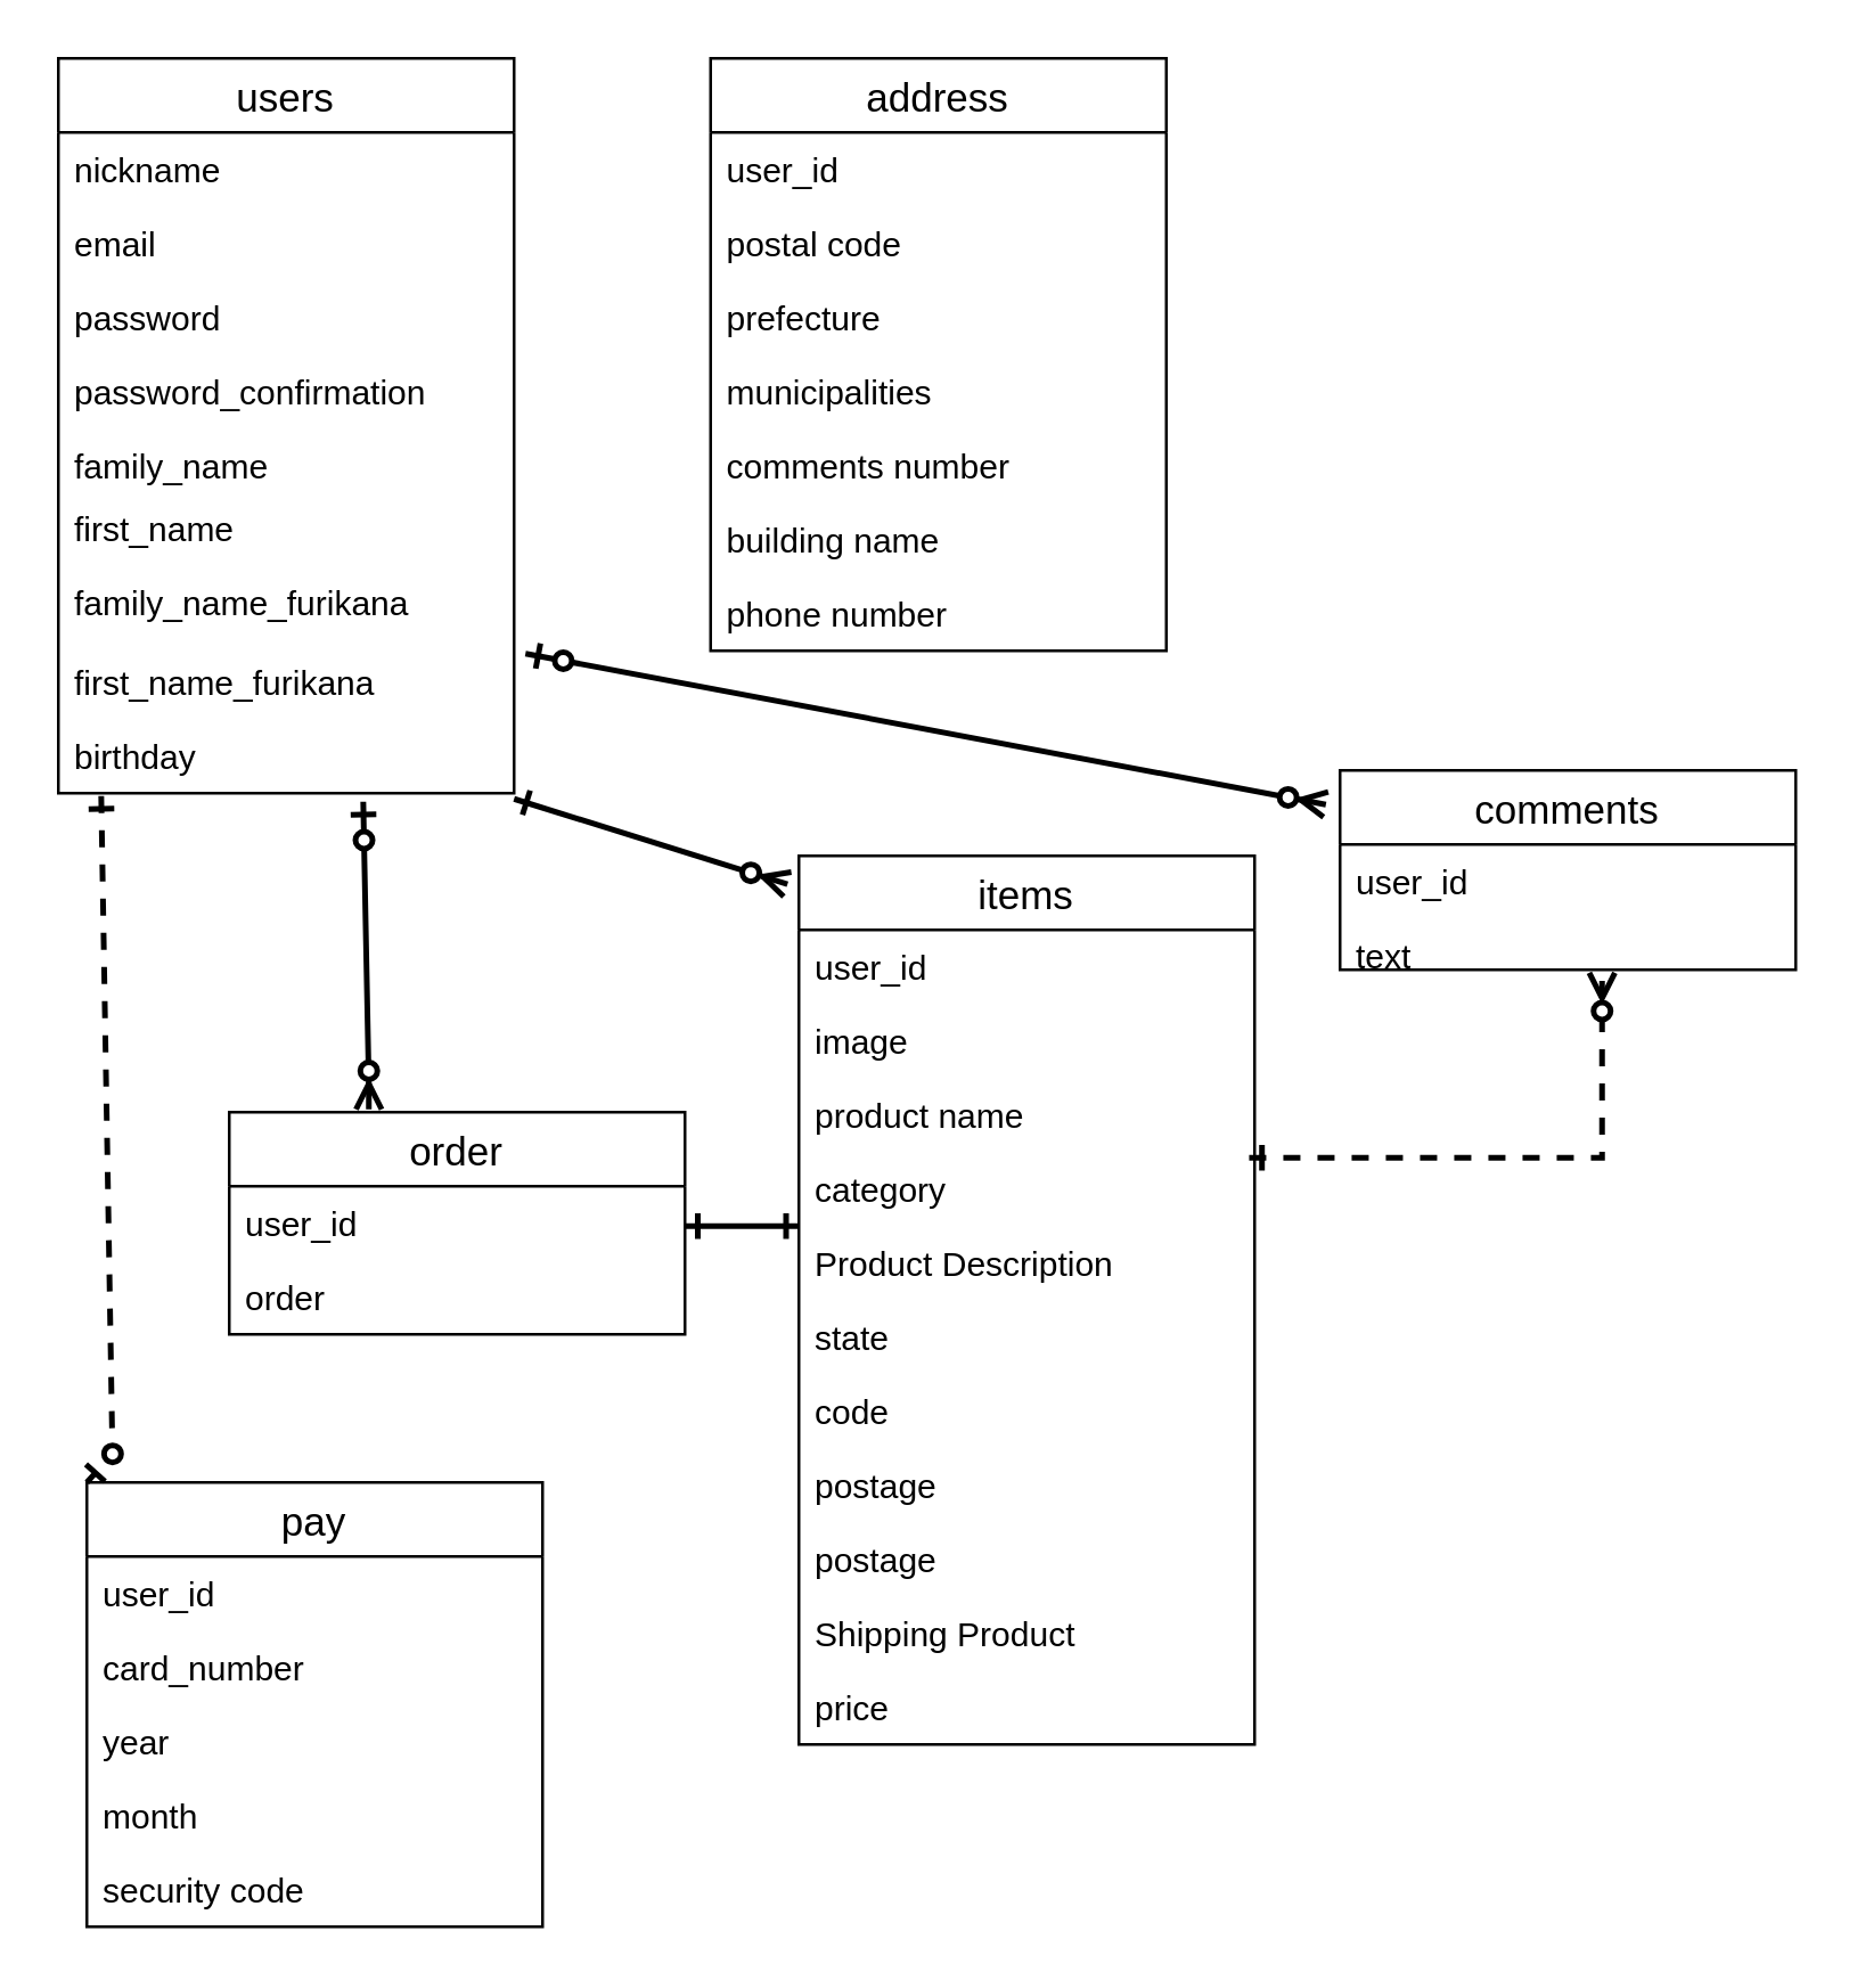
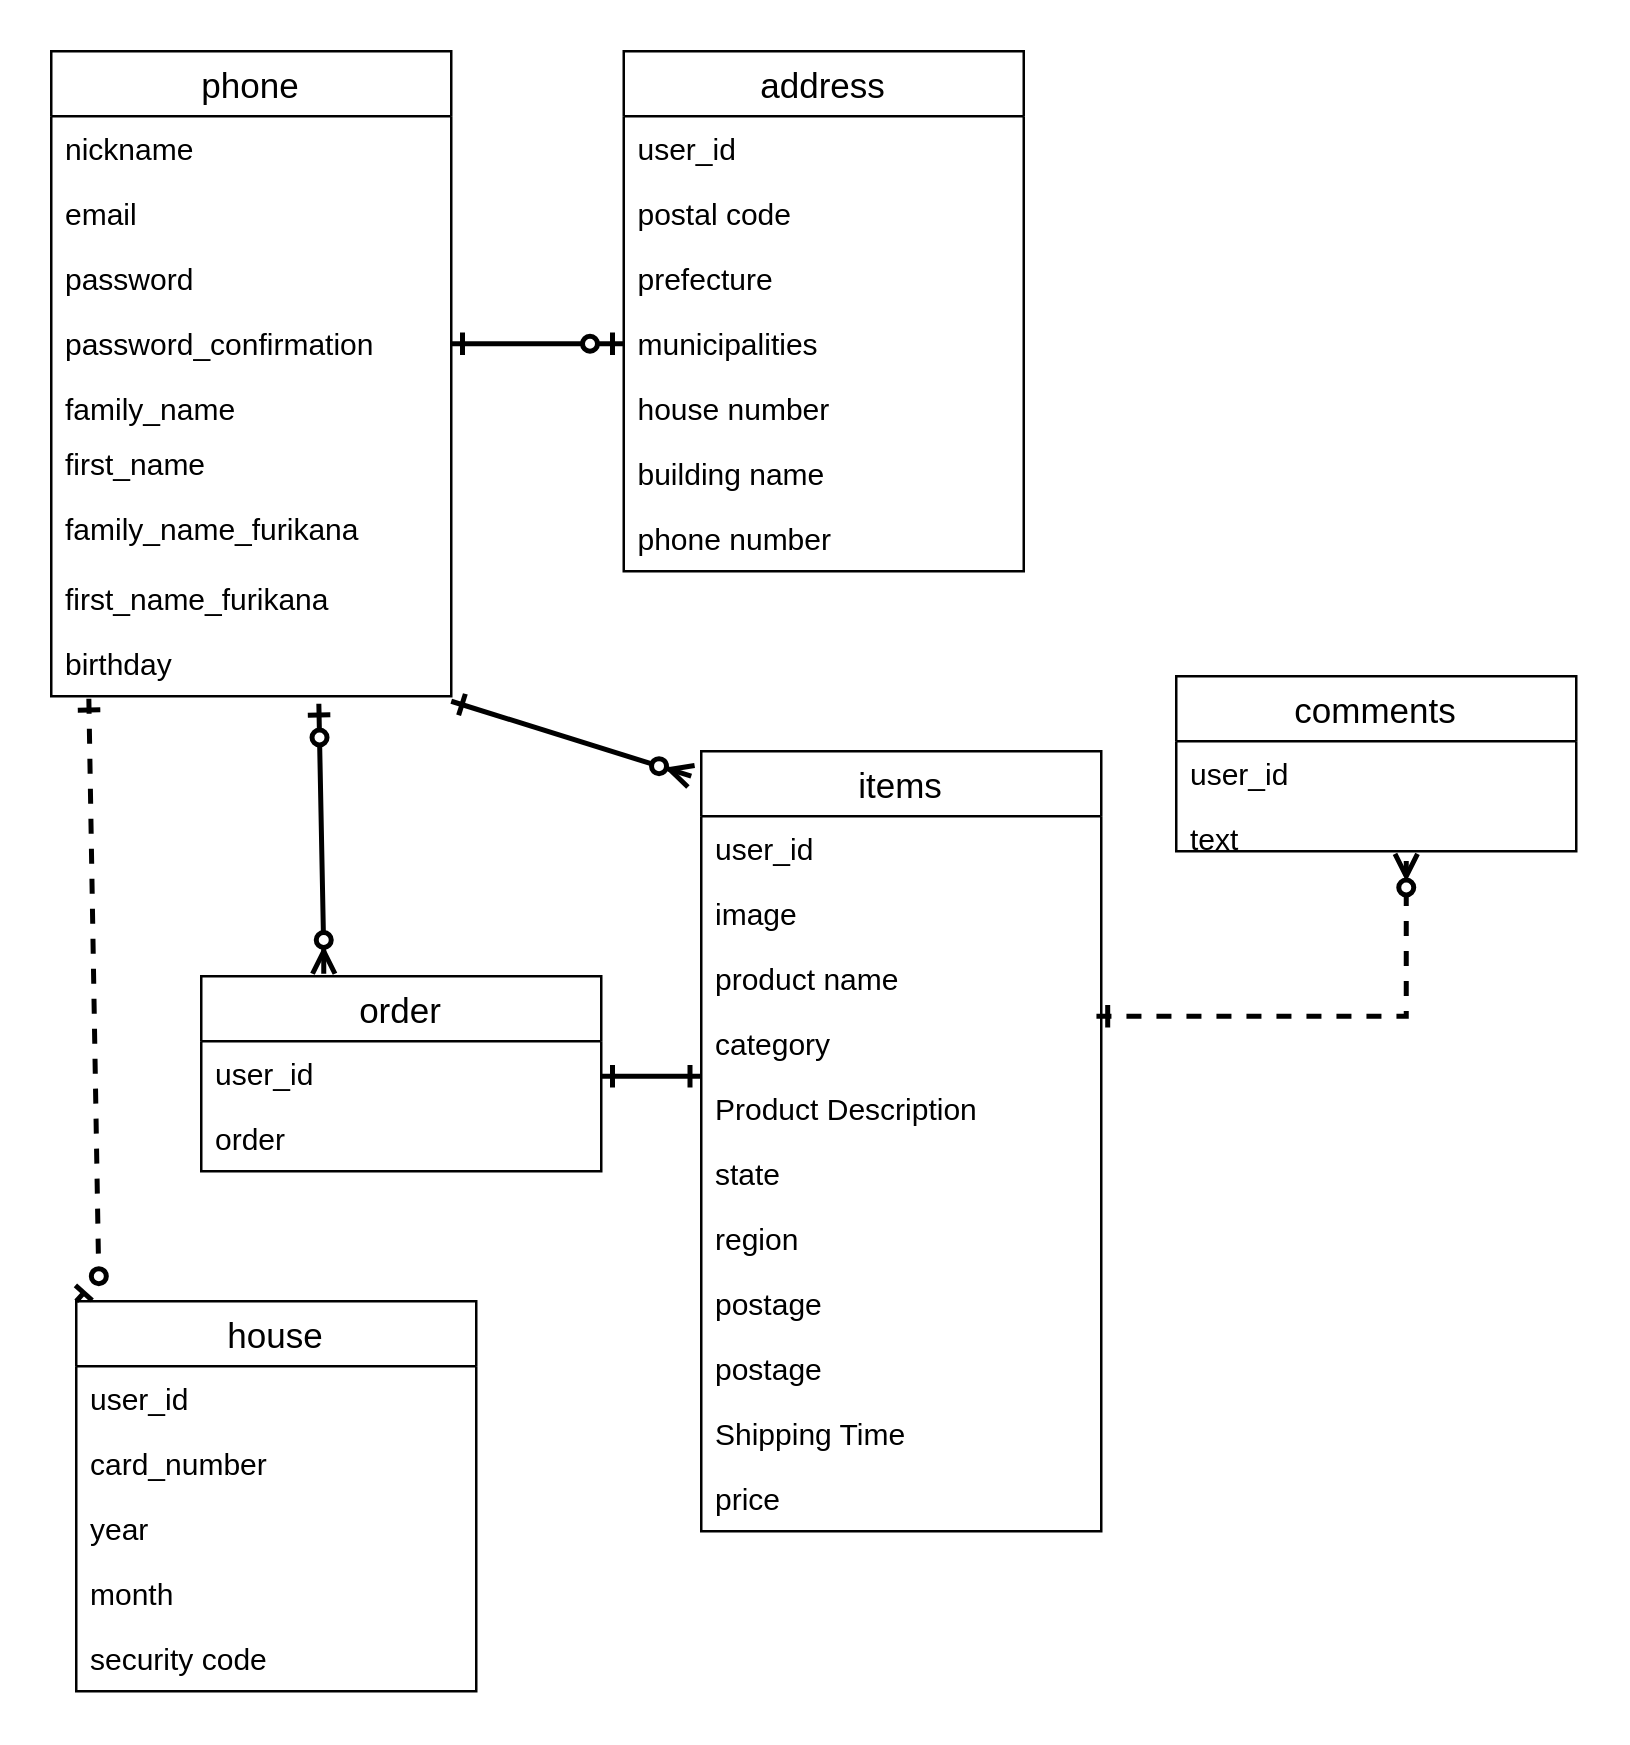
- <mxCell id="2" value="users" style="swimlane;fontStyle=0;childLayout=stackLayout;horizontal=1;startSize=26;horizontalStack=0;resizeParent=1;resizeParentMax=0;resizeLast=0;collapsible=1;marginBottom=0;align=center;fontSize=14;fillColor=none;gradientColor=none;" parent="1" vertex="1"><mxGeometry x="20" y="20" width="160" height="258" as="geometry"><mxRectangle x="50" y="60" width="70" height="26" as="alternateBounds" /></mxGeometry></mxCell>
+ <mxCell id="2" value="phone" style="swimlane;fontStyle=0;childLayout=stackLayout;horizontal=1;startSize=26;horizontalStack=0;resizeParent=1;resizeParentMax=0;resizeLast=0;collapsible=1;marginBottom=0;align=center;fontSize=14;fillColor=none;gradientColor=none;" parent="1" vertex="1"><mxGeometry x="20" y="20" width="160" height="258" as="geometry"><mxRectangle x="50" y="60" width="70" height="26" as="alternateBounds" /></mxGeometry></mxCell>
+ <mxCell id="20" value="" style="edgeStyle=entityRelationEdgeStyle;fontSize=12;html=1;endArrow=ERzeroToOne;startArrow=ERone;exitX=1;exitY=0.5;exitDx=0;exitDy=0;entryX=0;entryY=0.5;entryDx=0;entryDy=0;startFill=0;endFill=1;strokeWidth=2;" parent="1" source="6" target="16" edge="1"><mxGeometry width="100" height="100" relative="1" as="geometry"><mxPoint x="160" y="225" as="sourcePoint" /><mxPoint x="260" y="125" as="targetPoint" /></mxGeometry></mxCell>
- <mxCell id="17" value="comments number" style="text;strokeColor=none;fillColor=none;spacingLeft=4;spacingRight=4;overflow=hidden;rotatable=0;points=[[0,0.5],[1,0.5]];portConstraint=eastwest;fontSize=12;" parent="12" vertex="1"><mxGeometry y="130" width="160" height="26" as="geometry" /></mxCell>
+ <mxCell id="17" value="house number" style="text;strokeColor=none;fillColor=none;spacingLeft=4;spacingRight=4;overflow=hidden;rotatable=0;points=[[0,0.5],[1,0.5]];portConstraint=eastwest;fontSize=12;" parent="12" vertex="1"><mxGeometry y="130" width="160" height="26" as="geometry" /></mxCell>
- <mxCell id="25" value="" style="fontSize=12;html=1;endArrow=ERzeroToMany;startArrow=ERzeroToOne;exitX=1.025;exitY=0.115;exitDx=0;exitDy=0;exitPerimeter=0;entryX=-0.031;entryY=0.171;entryDx=0;entryDy=0;entryPerimeter=0;startFill=1;strokeWidth=2;" parent="1" source="10" target="22" edge="1"><mxGeometry width="100" height="100" relative="1" as="geometry"><mxPoint x="280" y="350" as="sourcePoint" /><mxPoint x="380" y="250" as="targetPoint" /></mxGeometry></mxCell>
- <mxCell id="41" value="code" style="text;strokeColor=none;fillColor=none;spacingLeft=4;spacingRight=4;overflow=hidden;rotatable=0;points=[[0,0.5],[1,0.5]];portConstraint=eastwest;fontSize=12;" parent="34" vertex="1"><mxGeometry y="182" width="160" height="26" as="geometry" /></mxCell>
+ <mxCell id="41" value="region" style="text;strokeColor=none;fillColor=none;spacingLeft=4;spacingRight=4;overflow=hidden;rotatable=0;points=[[0,0.5],[1,0.5]];portConstraint=eastwest;fontSize=12;" parent="34" vertex="1"><mxGeometry y="182" width="160" height="26" as="geometry" /></mxCell>
- <mxCell id="28" value="pay" style="swimlane;fontStyle=0;childLayout=stackLayout;horizontal=1;startSize=26;horizontalStack=0;resizeParent=1;resizeParentMax=0;resizeLast=0;collapsible=1;marginBottom=0;align=center;fontSize=14;fillColor=none;gradientColor=none;" parent="1" vertex="1"><mxGeometry x="30" y="520" width="160" height="156" as="geometry" /></mxCell>
+ <mxCell id="28" value="house" style="swimlane;fontStyle=0;childLayout=stackLayout;horizontal=1;startSize=26;horizontalStack=0;resizeParent=1;resizeParentMax=0;resizeLast=0;collapsible=1;marginBottom=0;align=center;fontSize=14;fillColor=none;gradientColor=none;" parent="1" vertex="1"><mxGeometry x="30" y="520" width="160" height="156" as="geometry" /></mxCell>
- <mxCell id="44" value="Shipping Product" style="text;strokeColor=none;fillColor=none;spacingLeft=4;spacingRight=4;overflow=hidden;rotatable=0;points=[[0,0.5],[1,0.5]];portConstraint=eastwest;fontSize=12;" parent="34" vertex="1"><mxGeometry y="260" width="160" height="26" as="geometry" /></mxCell>
+ <mxCell id="44" value="Shipping Time" style="text;strokeColor=none;fillColor=none;spacingLeft=4;spacingRight=4;overflow=hidden;rotatable=0;points=[[0,0.5],[1,0.5]];portConstraint=eastwest;fontSize=12;" parent="34" vertex="1"><mxGeometry y="260" width="160" height="26" as="geometry" /></mxCell>
